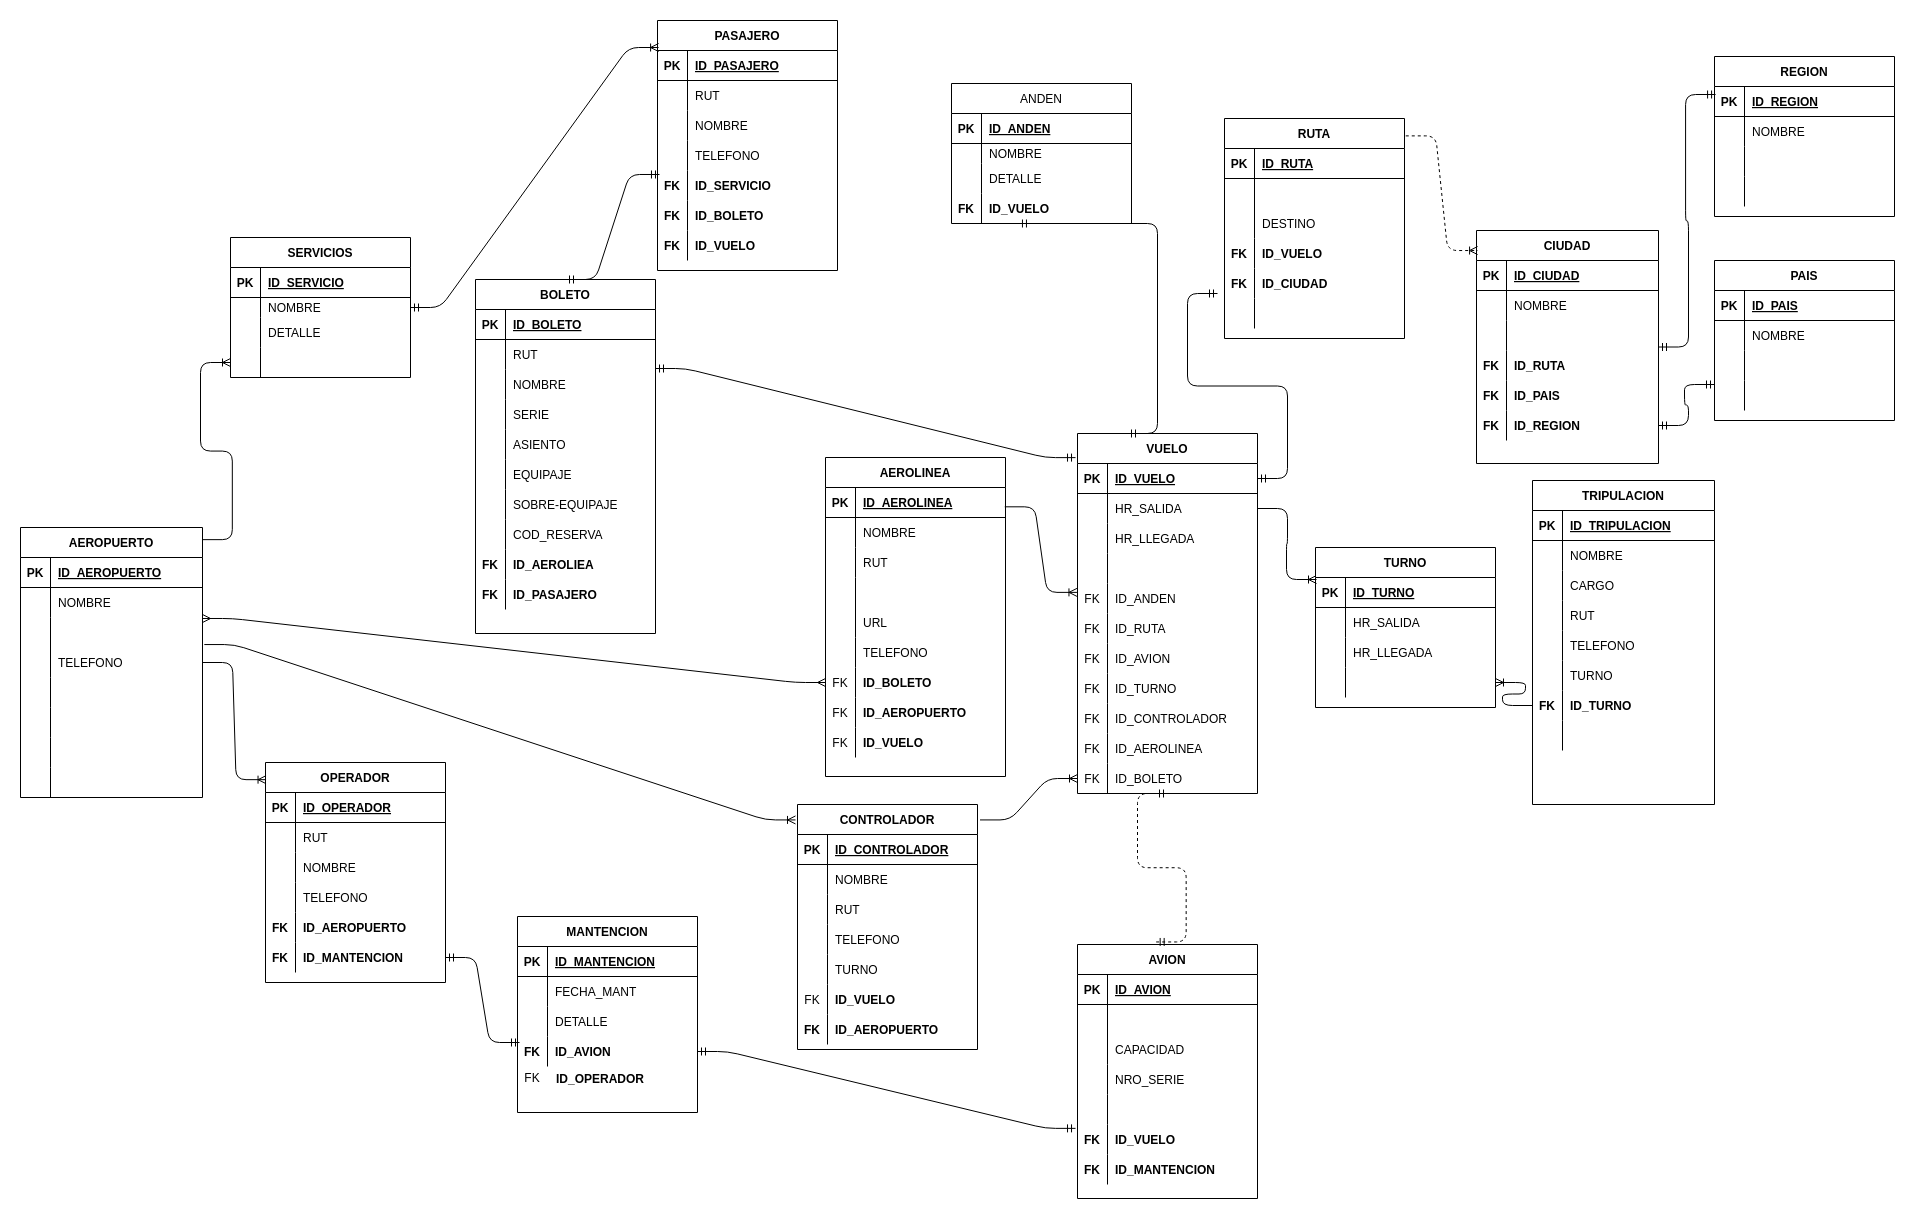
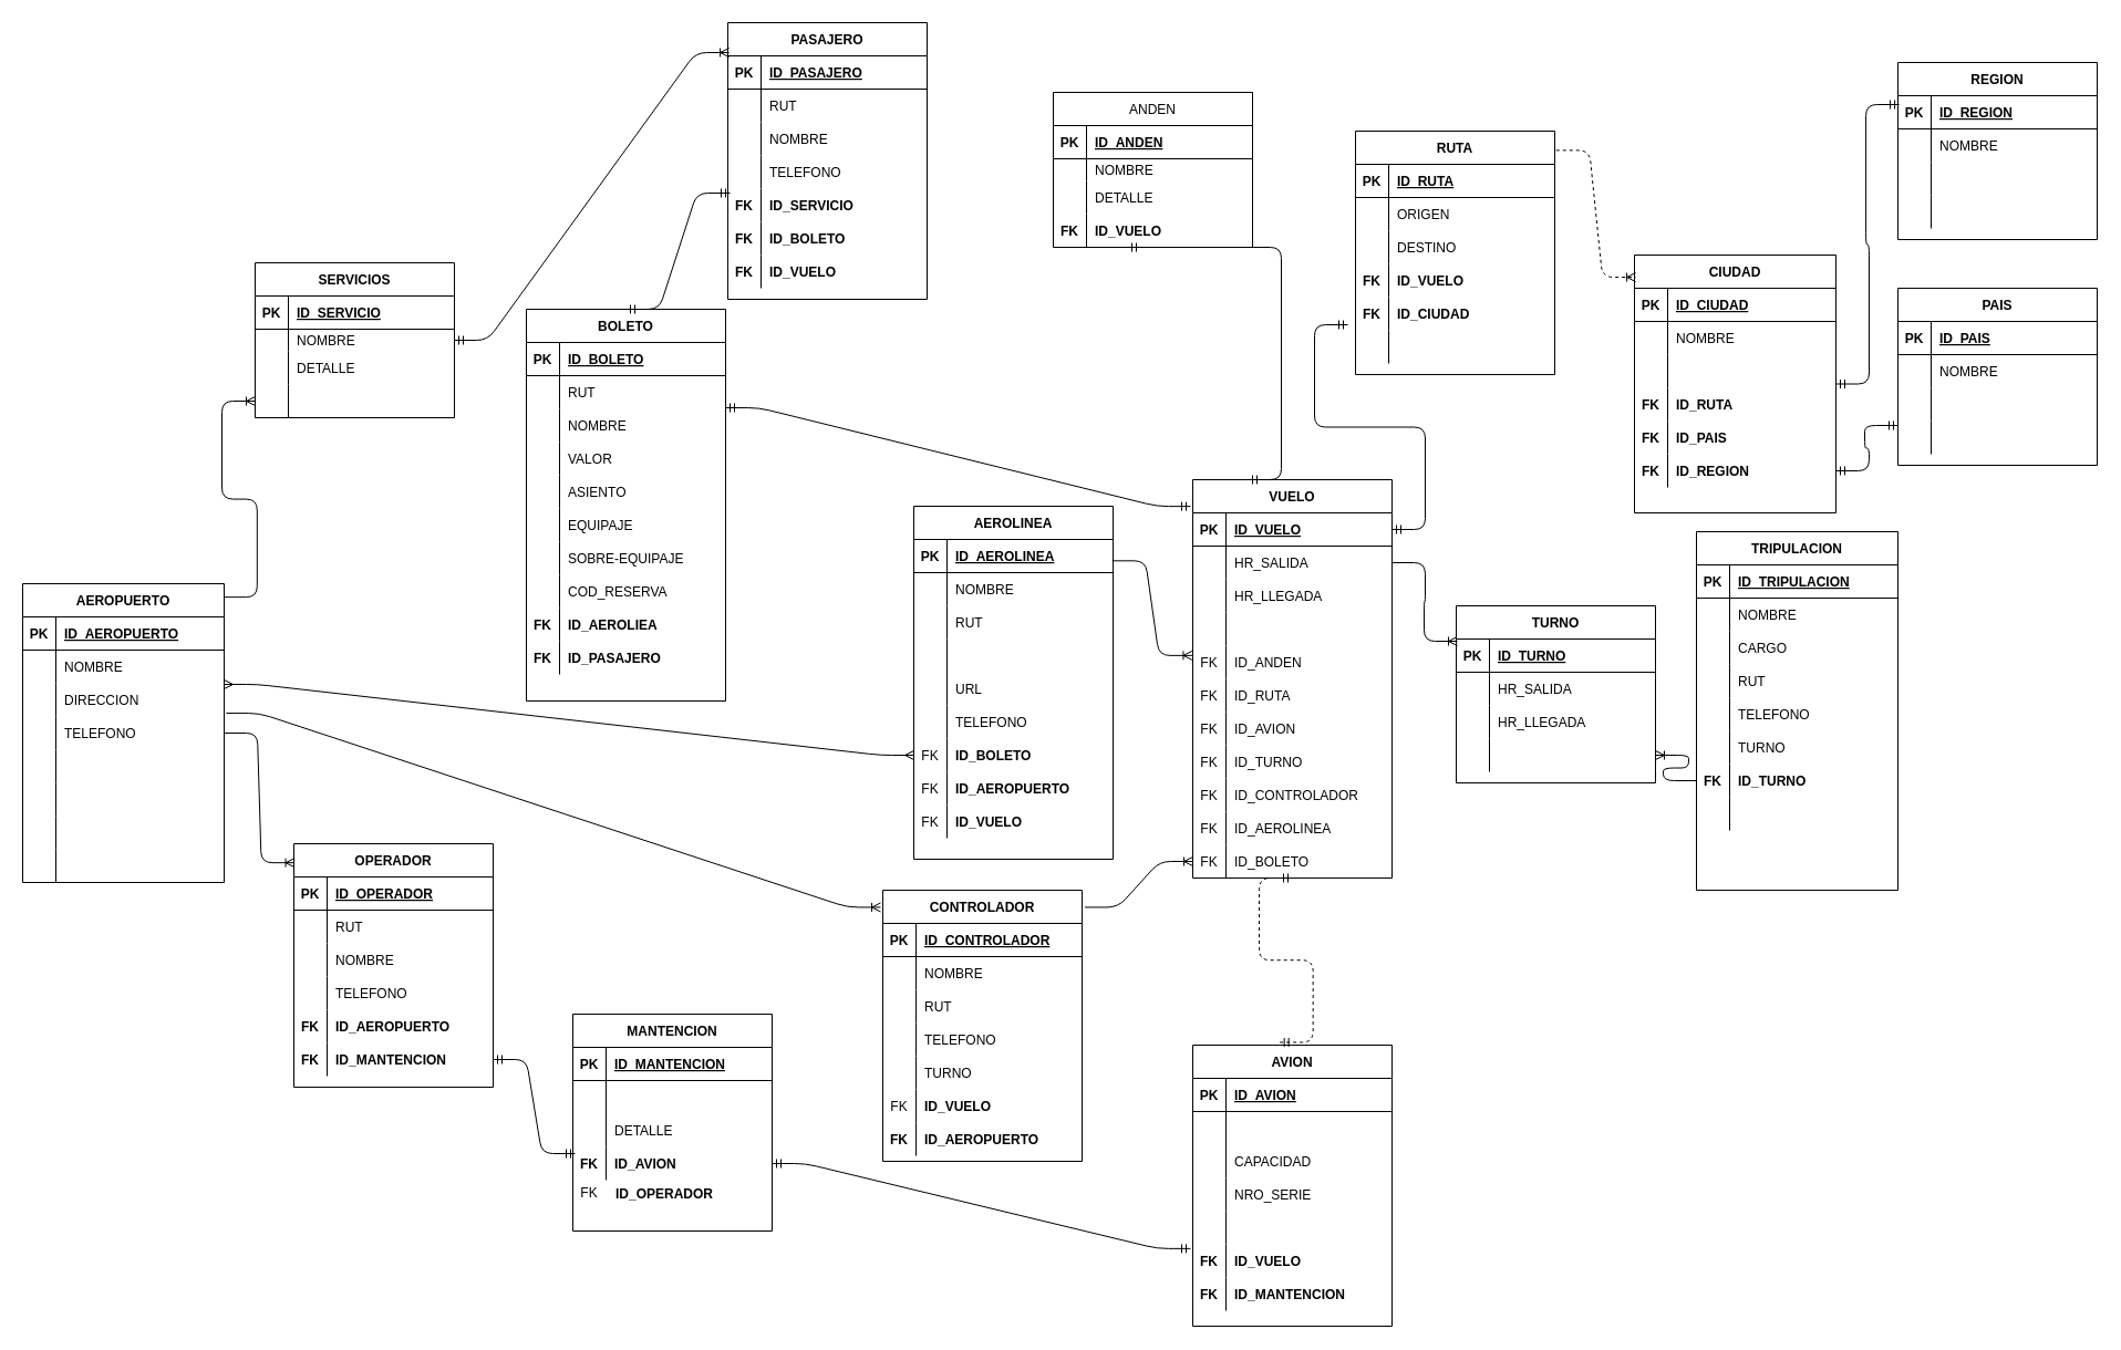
+ <mxCell id="200" value="ORIGEN" style="shape=partialRectangle;connectable=0;fillColor=none;top=0;left=0;bottom=0;right=0;align=left;spacingLeft=6;overflow=hidden;" parent="198" vertex="1"><mxGeometry x="30" width="150" height="30" as="geometry" /></mxCell>
- <mxCell id="122" value="SERIE" style="shape=partialRectangle;connectable=0;fillColor=none;top=0;left=0;bottom=0;right=0;align=left;spacingLeft=6;overflow=hidden;" parent="120" vertex="1"><mxGeometry x="30" width="150" height="30" as="geometry" /></mxCell>
+ <mxCell id="122" value="VALOR" style="shape=partialRectangle;connectable=0;fillColor=none;top=0;left=0;bottom=0;right=0;align=left;spacingLeft=6;overflow=hidden;" parent="120" vertex="1"><mxGeometry x="30" width="150" height="30" as="geometry" /></mxCell>
+ <mxCell id="11" value="DIRECCION" style="shape=partialRectangle;connectable=0;fillColor=none;top=0;left=0;bottom=0;right=0;align=left;spacingLeft=6;overflow=hidden;" parent="9" vertex="1"><mxGeometry x="30" width="152" height="30" as="geometry" /></mxCell>
- <mxCell id="166" value="FECHA_MANT" style="shape=partialRectangle;connectable=0;fillColor=none;top=0;left=0;bottom=0;right=0;align=left;spacingLeft=6;overflow=hidden;fontStyle=0" parent="164" vertex="1"><mxGeometry x="30" width="150" height="30" as="geometry" /></mxCell>
